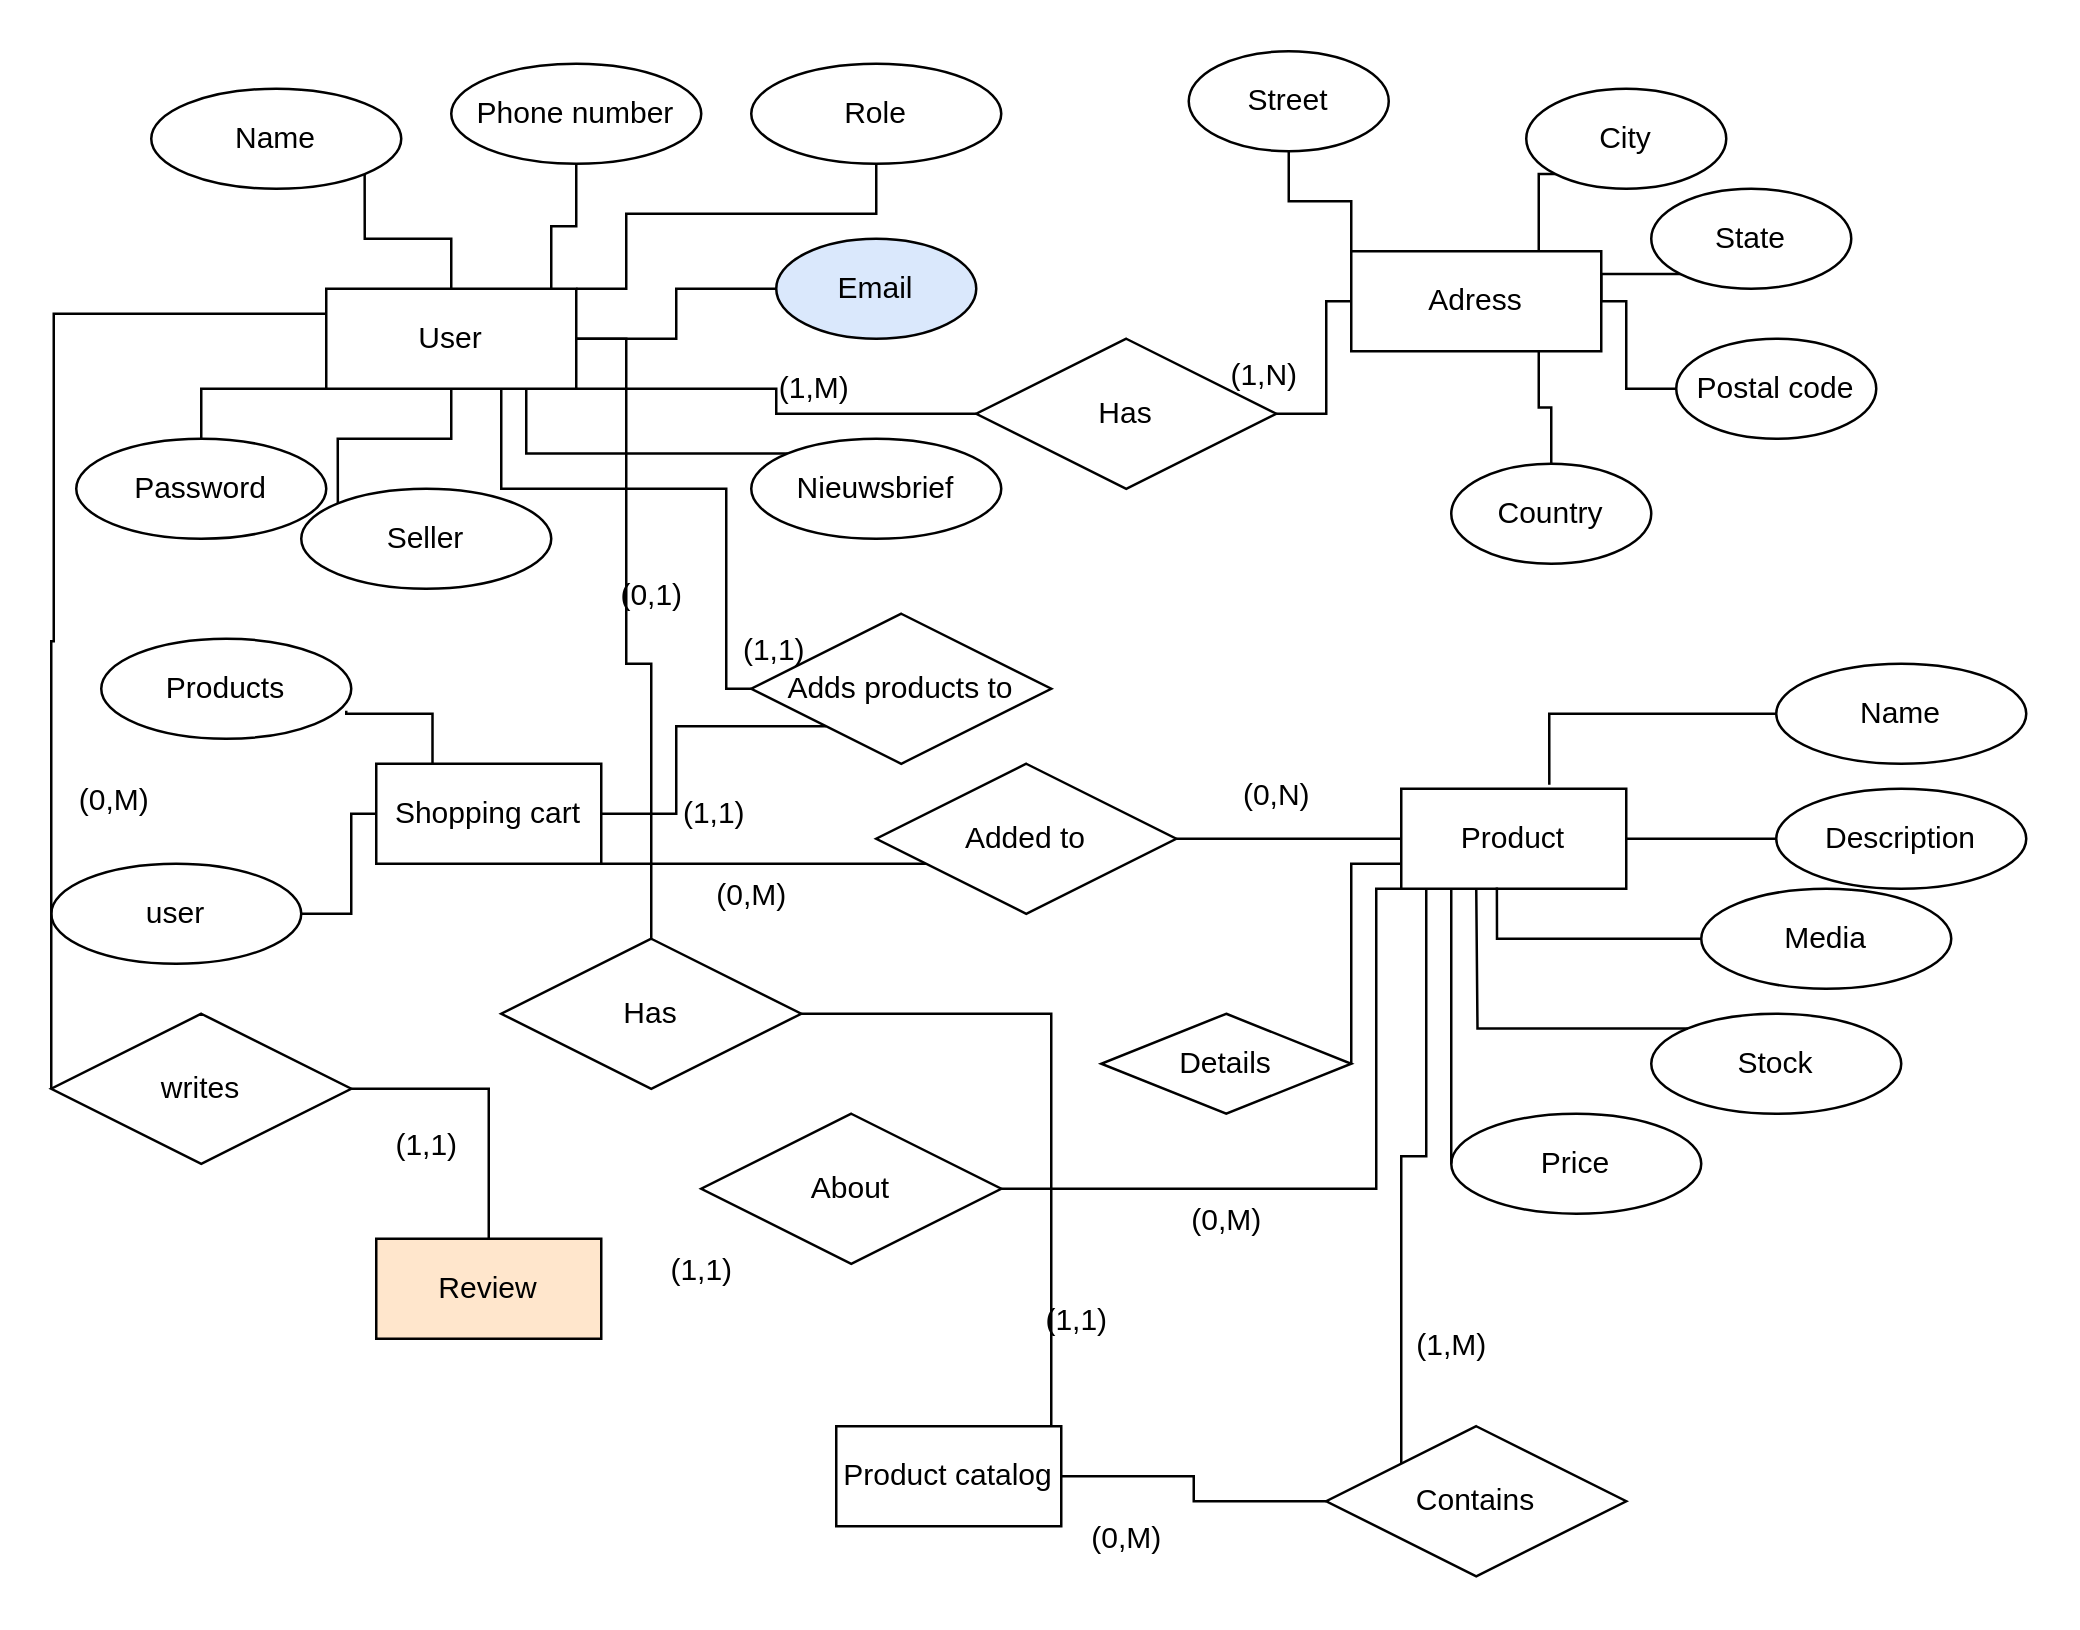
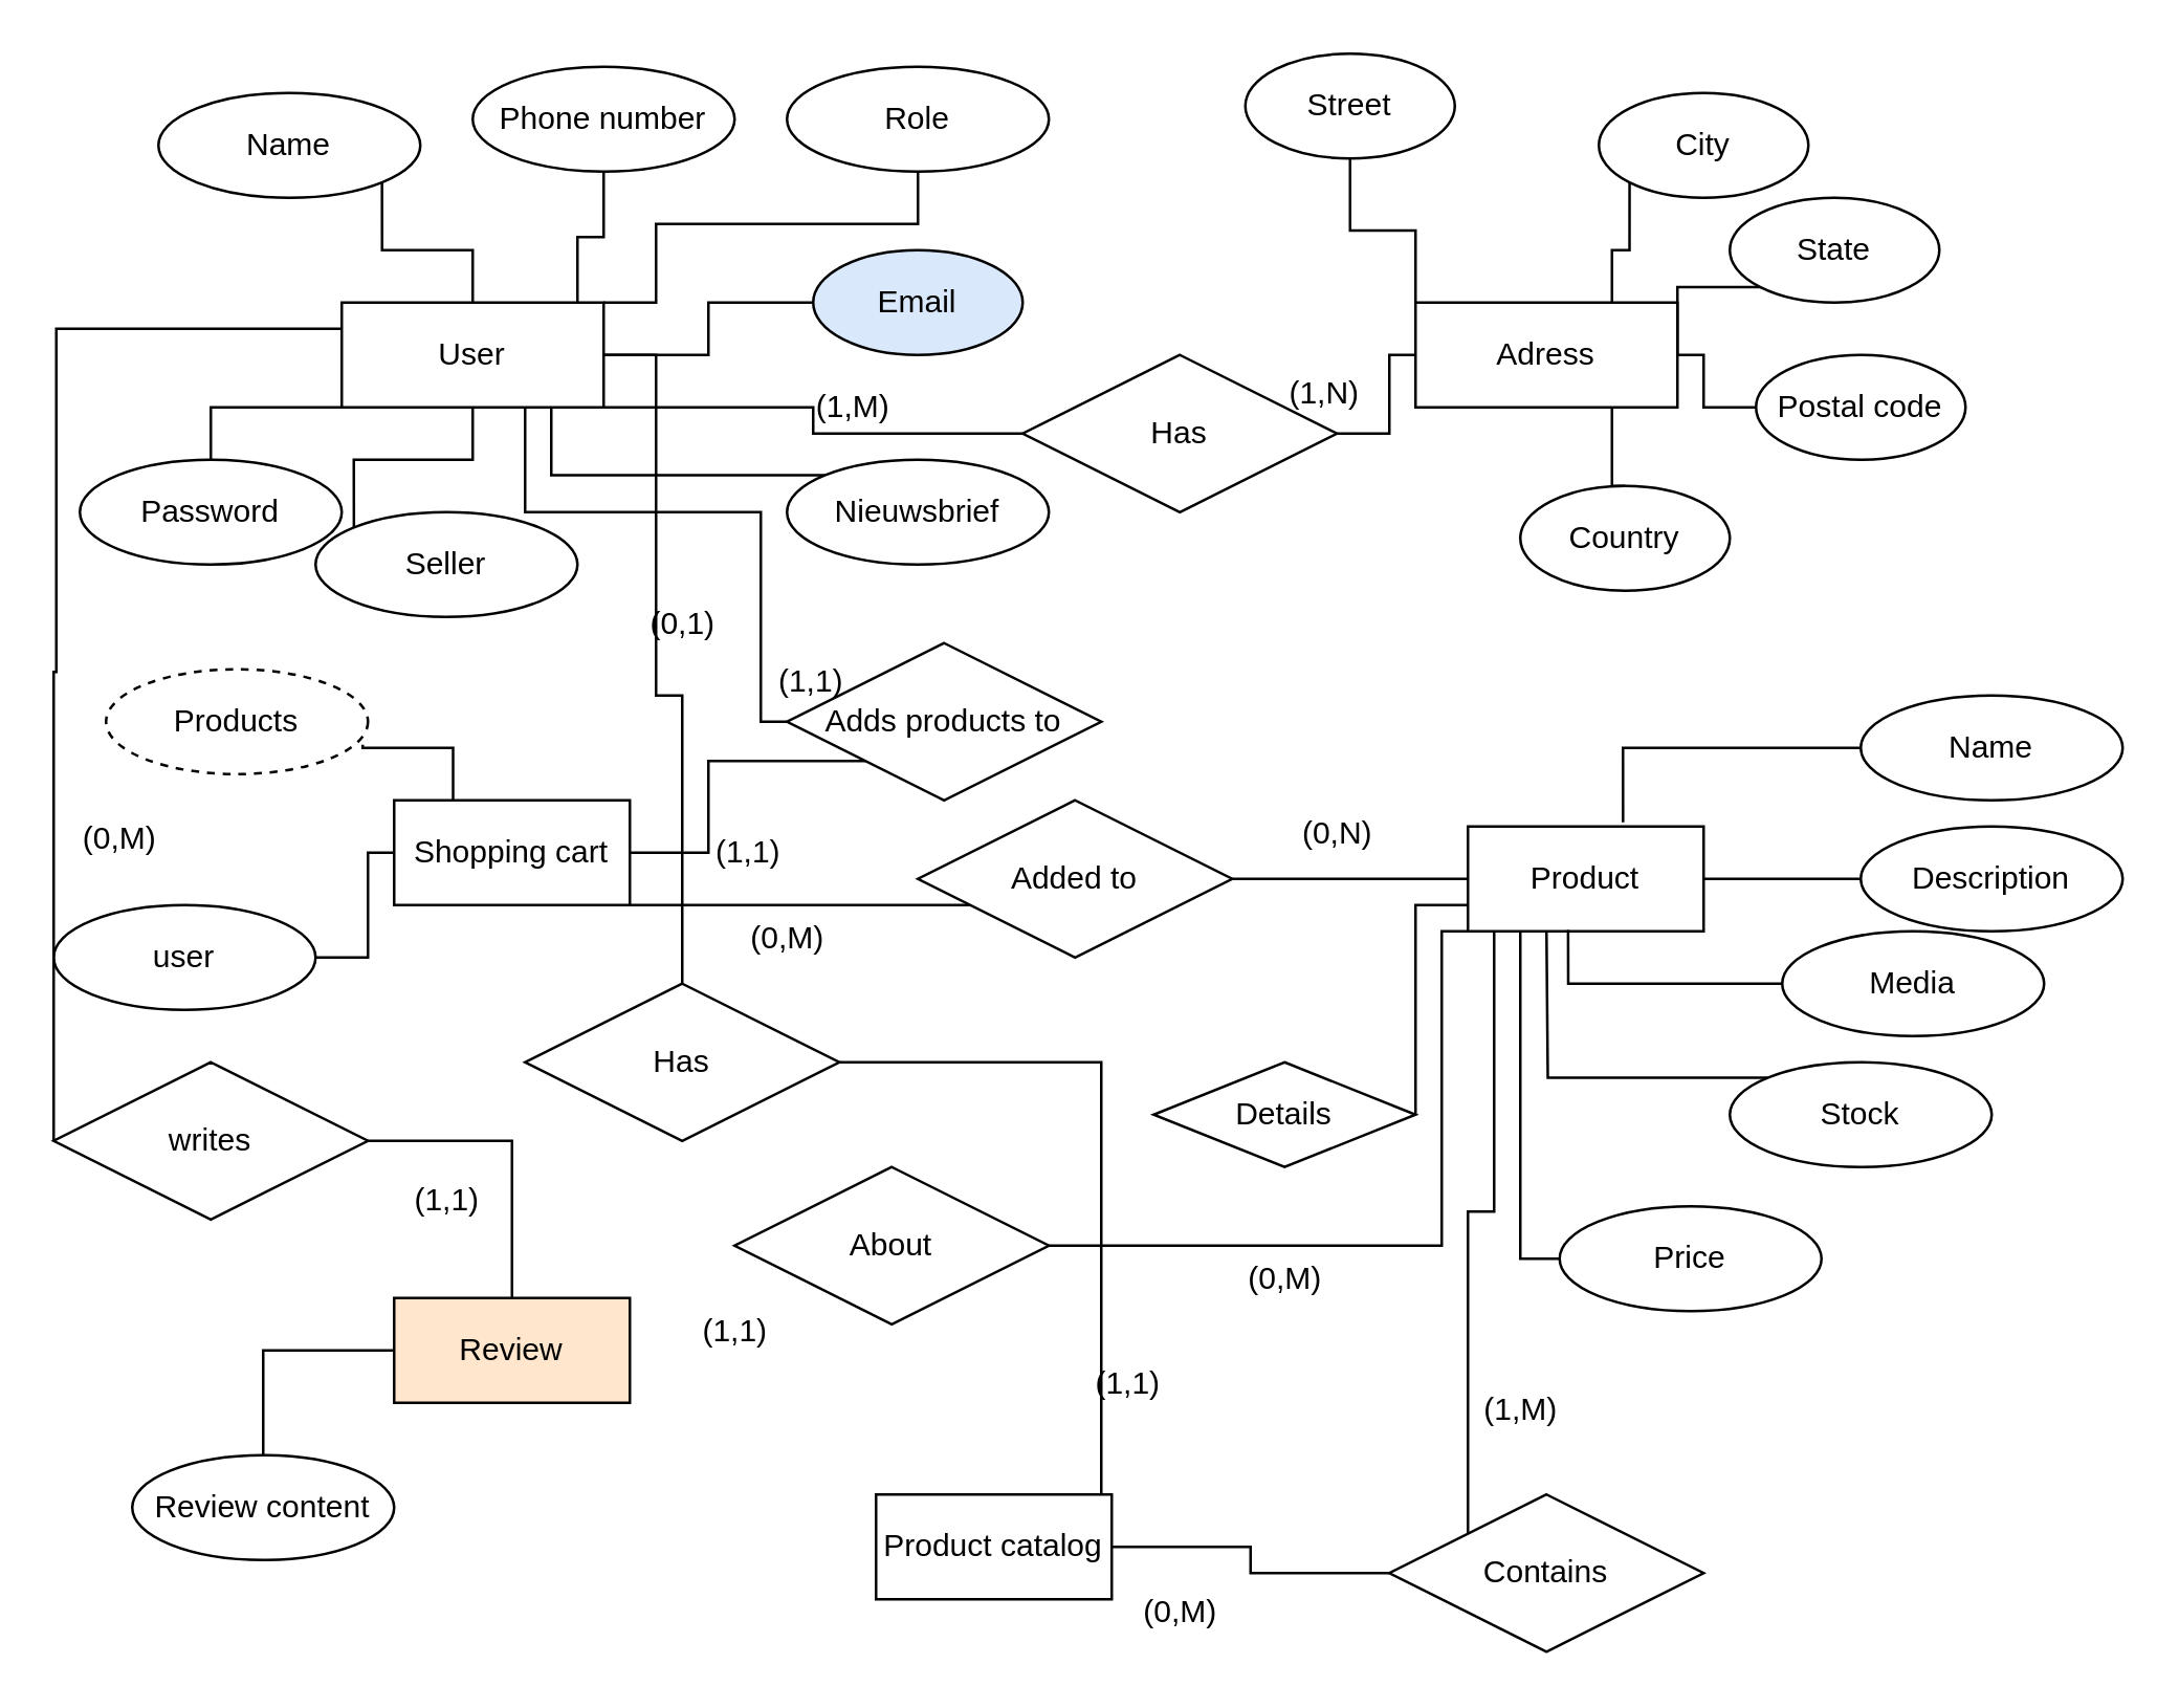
- <mxCell id="16" value="Adress" style="whiteSpace=wrap;html=1;align=center;" parent="1" vertex="1"><mxGeometry x="540" y="100" width="100" height="40" as="geometry" /></mxCell>
+ <mxCell id="16" value="Adress" style="whiteSpace=wrap;html=1;align=center;" parent="1" vertex="1"><mxGeometry x="540" y="115" width="100" height="40" as="geometry" /></mxCell>
- <mxCell id="32" value="Products" style="ellipse;whiteSpace=wrap;html=1;align=center;" parent="1" vertex="1"><mxGeometry x="40" y="255" width="100" height="40" as="geometry" /></mxCell>
+ <mxCell id="32" value="Products" style="ellipse;whiteSpace=wrap;html=1;align=center;dashed=1;" parent="1" vertex="1"><mxGeometry x="40" y="255" width="100" height="40" as="geometry" /></mxCell>
- <mxCell id="42" value="Price" style="ellipse;whiteSpace=wrap;html=1;align=center;" parent="1" vertex="1"><mxGeometry x="580" y="445" width="100" height="40" as="geometry" /></mxCell>
+ <mxCell id="42" value="Price" style="ellipse;whiteSpace=wrap;html=1;align=center;" parent="1" vertex="1"><mxGeometry x="595" y="460" width="100" height="40" as="geometry" /></mxCell>
+ <mxCell id="54" style="edgeStyle=orthogonalEdgeStyle;rounded=0;orthogonalLoop=1;jettySize=auto;html=1;entryX=0;entryY=0.5;entryDx=0;entryDy=0;endArrow=none;endFill=0;" parent="1" source="55" target="53" edge="1"><mxGeometry relative="1" as="geometry" /></mxCell>
+ <mxCell id="55" value="Review content" style="ellipse;whiteSpace=wrap;html=1;align=center;" parent="1" vertex="1"><mxGeometry x="50" y="555" width="100" height="40" as="geometry" /></mxCell>
